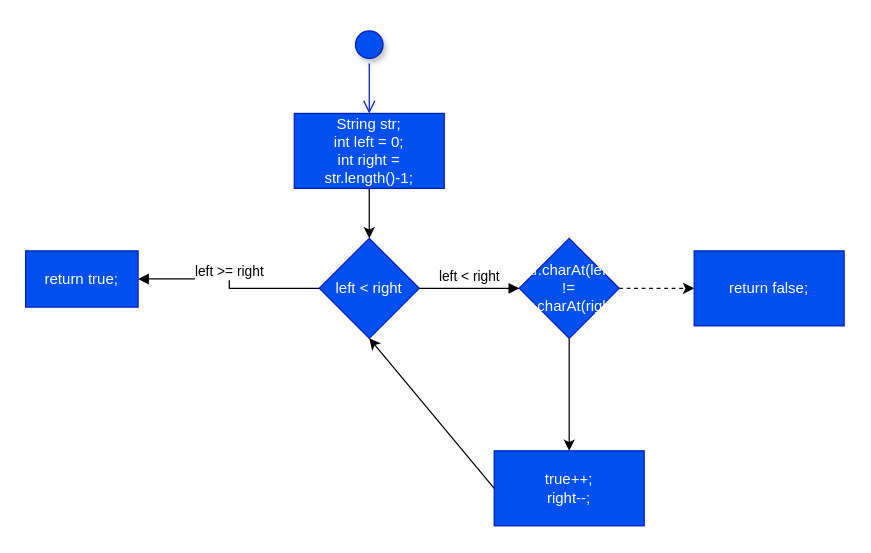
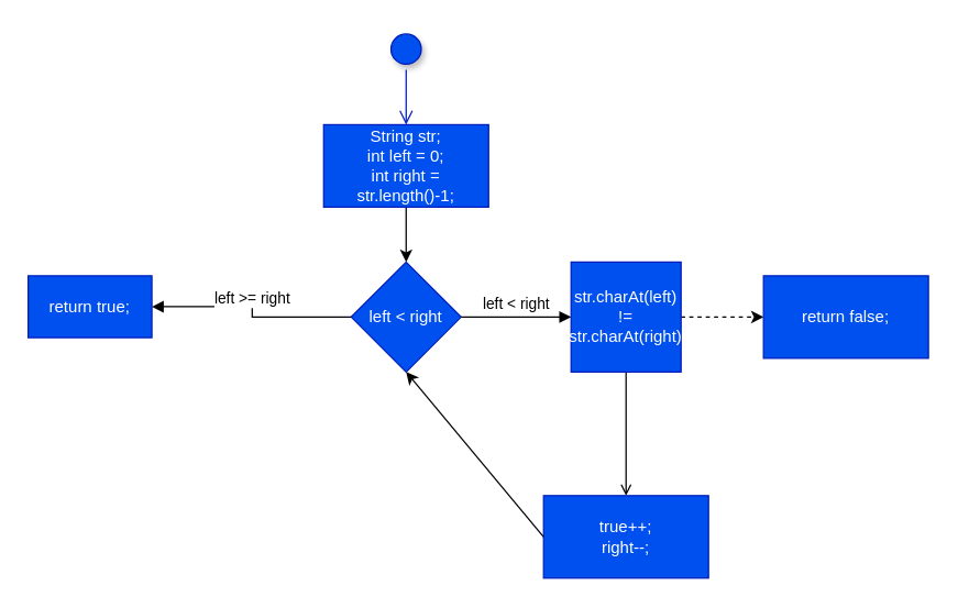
- <mxCell id="9" value="str.charAt(left) != str.charAt(right)" style="rhombus;whiteSpace=wrap;html=1;fillColor=#0050ef;strokeColor=#001DBC;fontColor=#ffffff;rounded=0;" vertex="1" parent="1"><mxGeometry x="415" y="190" width="80" height="80" as="geometry" /></mxCell>
+ <mxCell id="9" value="str.charAt(left) != str.charAt(right)" style="whiteSpace=wrap;html=1;fillColor=#0050ef;strokeColor=#001DBC;fontColor=#ffffff;rounded=0;" vertex="1" parent="1"><mxGeometry x="415" y="190" width="80" height="80" as="geometry" /></mxCell>
- <mxCell id="8" value="" style="edgeStyle=orthogonalEdgeStyle;rounded=0;orthogonalLoop=1;jettySize=auto;html=1;" edge="1" parent="1" source="9" target="12"><mxGeometry relative="1" as="geometry" /></mxCell>
+ <mxCell id="8" value="" style="edgeStyle=orthogonalEdgeStyle;rounded=0;orthogonalLoop=1;jettySize=auto;html=1;endArrow=open;" edge="1" parent="1" source="9" target="12"><mxGeometry relative="1" as="geometry" /></mxCell>
